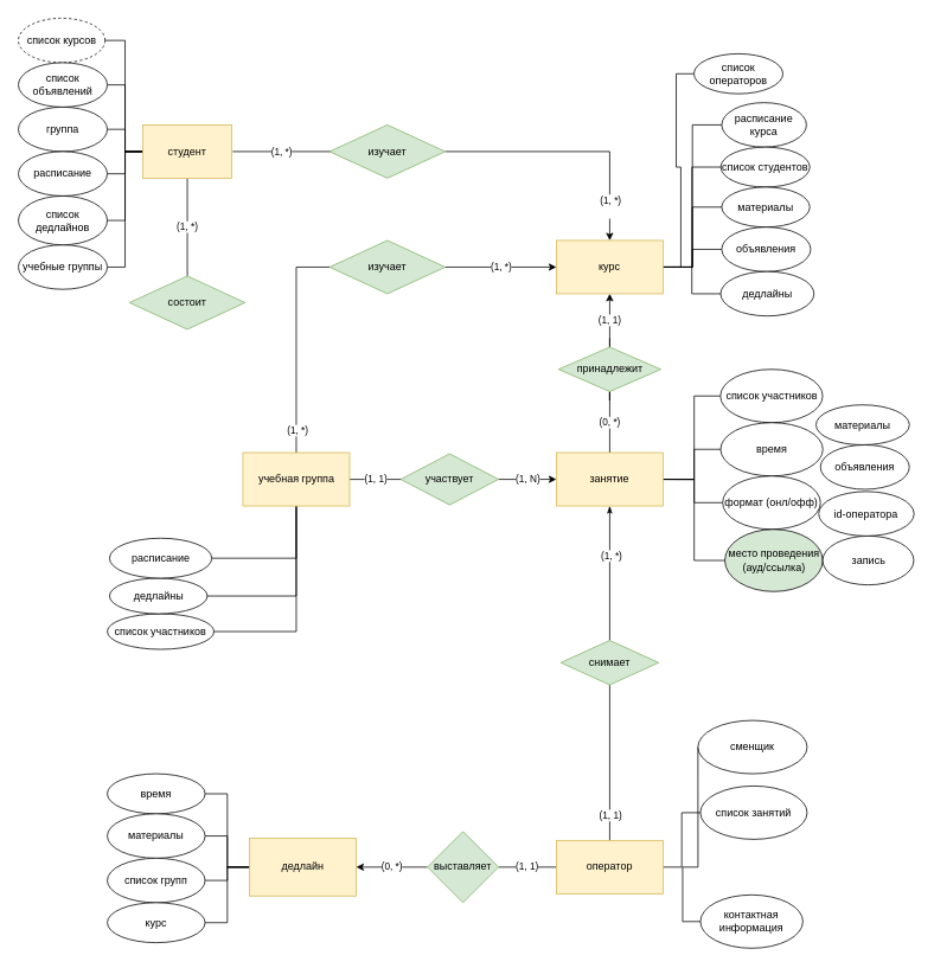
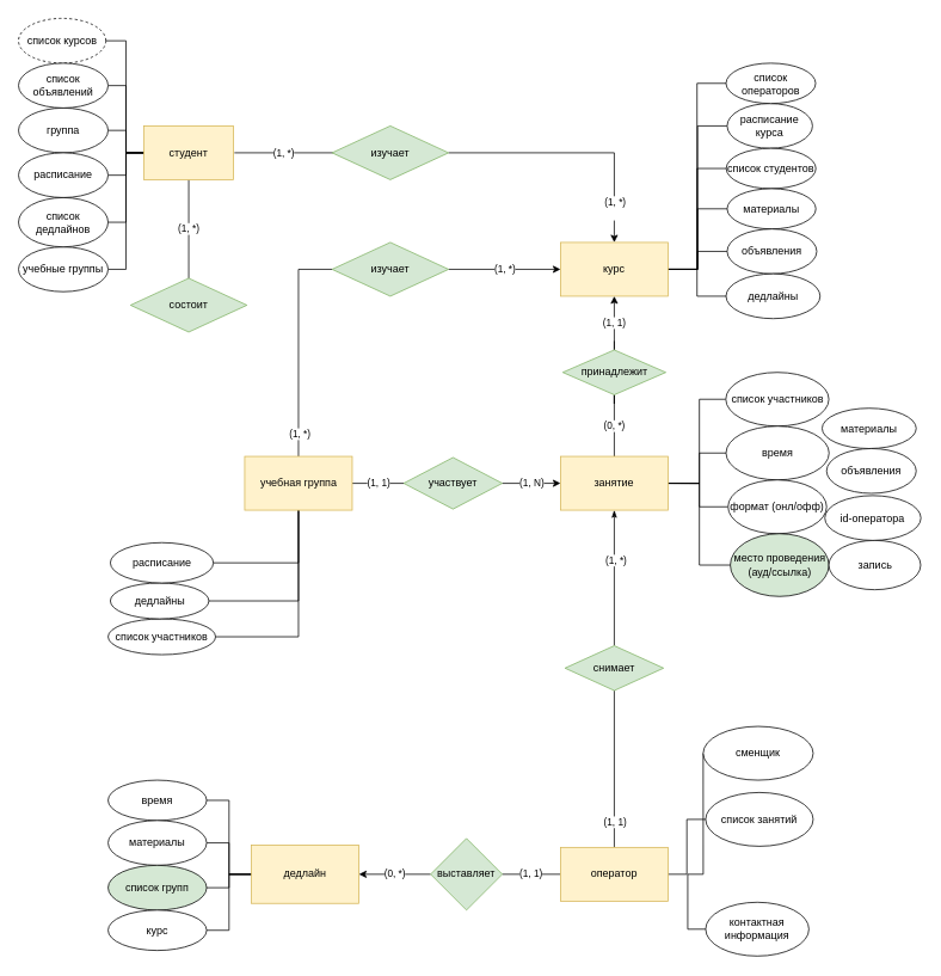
- <mxCell id="46" value="список операторов" style="ellipse;whiteSpace=wrap;html=1;" parent="1" vertex="1"><mxGeometry x="779.75" y="60" width="100" height="45" as="geometry" /></mxCell>
+ <mxCell id="46" value="список операторов" style="ellipse;whiteSpace=wrap;html=1;" parent="1" vertex="1"><mxGeometry x="809.75" y="70" width="100" height="45" as="geometry" /></mxCell>
- <mxCell id="86" value="список групп" style="ellipse;whiteSpace=wrap;html=1;" parent="1" vertex="1"><mxGeometry x="120" y="965" width="110" height="50" as="geometry" /></mxCell>
+ <mxCell id="86" value="список групп" style="ellipse;whiteSpace=wrap;html=1;fillColor=#d5e8d4;" parent="1" vertex="1"><mxGeometry x="120" y="965" width="110" height="50" as="geometry" /></mxCell>
